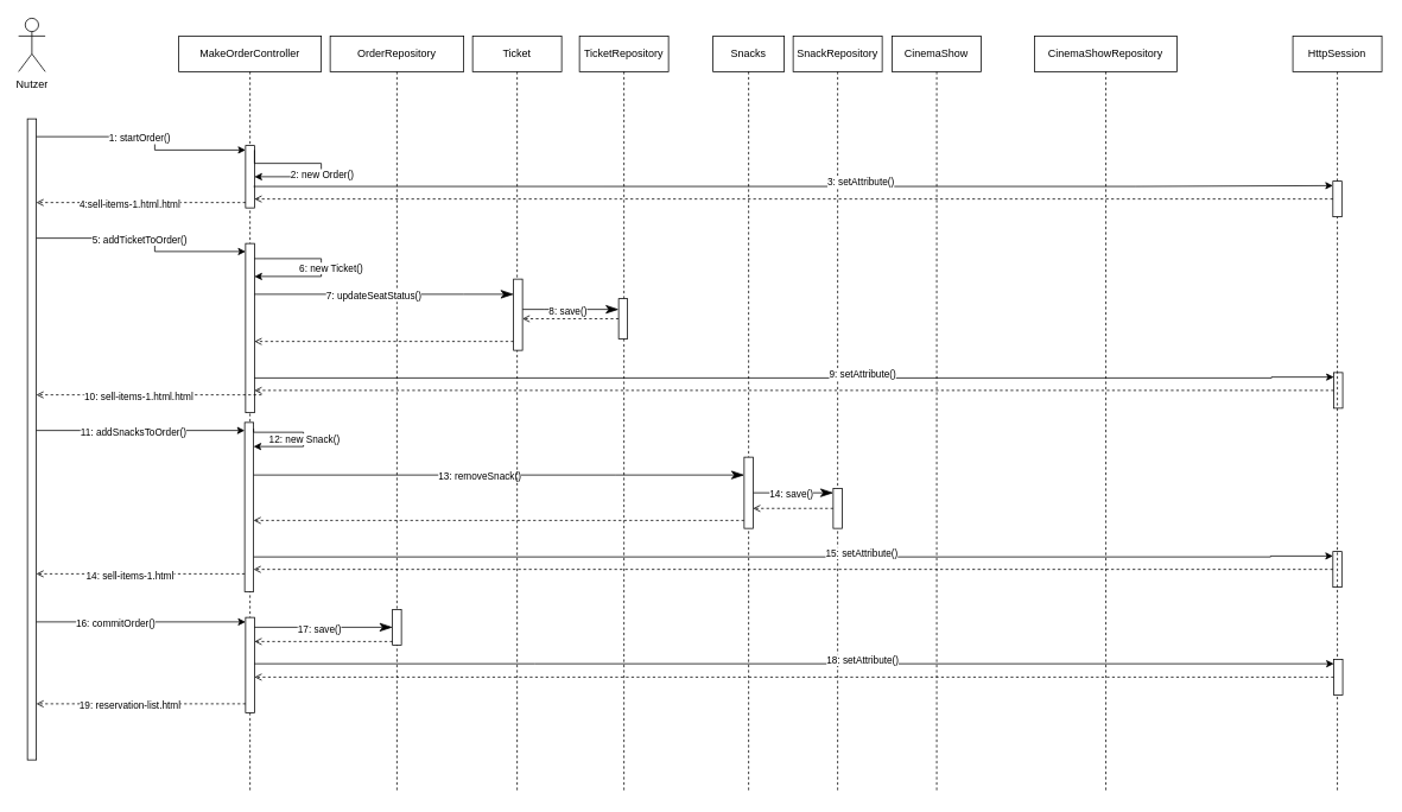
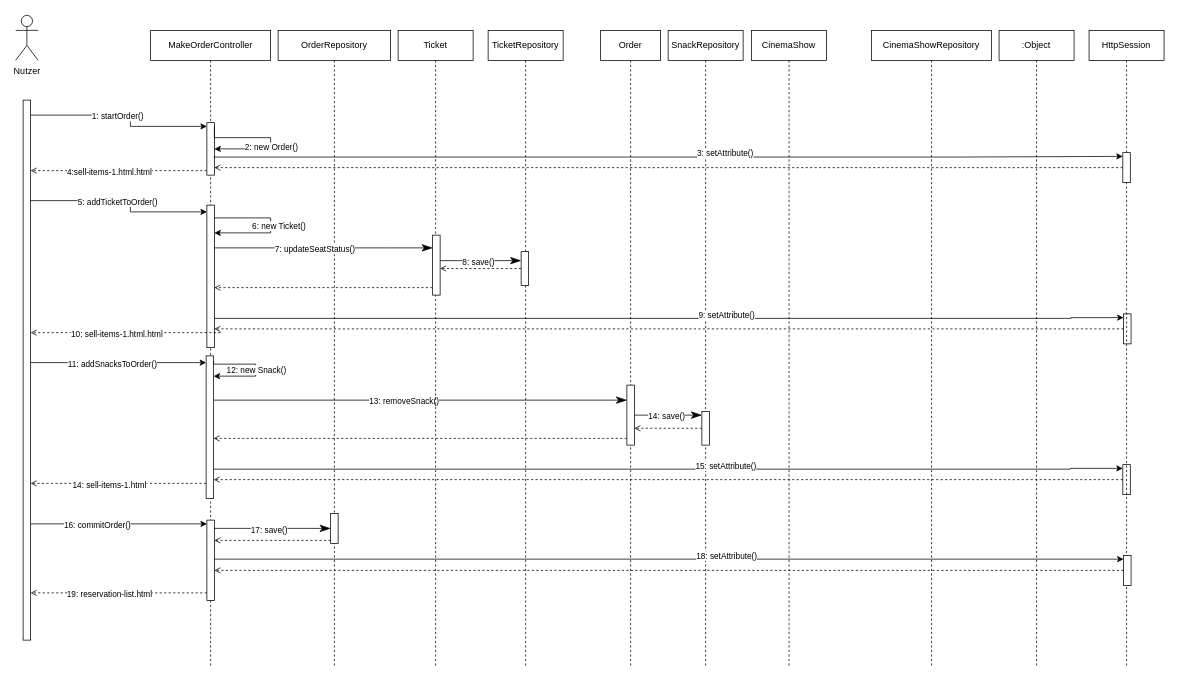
- <mxCell id="60" value="Snacks" style="shape=umlLifeline;perimeter=lifelinePerimeter;whiteSpace=wrap;html=1;container=1;dropTarget=0;collapsible=0;recursiveResize=0;outlineConnect=0;portConstraint=eastwest;newEdgeStyle={&quot;curved&quot;:0,&quot;rounded&quot;:0};" parent="1" vertex="1"><mxGeometry x="800" y="40" width="80" height="850" as="geometry" /></mxCell>
+ <mxCell id="60" value="Order" style="shape=umlLifeline;perimeter=lifelinePerimeter;whiteSpace=wrap;html=1;container=1;dropTarget=0;collapsible=0;recursiveResize=0;outlineConnect=0;portConstraint=eastwest;newEdgeStyle={&quot;curved&quot;:0,&quot;rounded&quot;:0};" parent="1" vertex="1"><mxGeometry x="800" y="40" width="80" height="850" as="geometry" /></mxCell>
+ <mxCell id="59" value=":Object" style="shape=umlLifeline;perimeter=lifelinePerimeter;whiteSpace=wrap;html=1;container=1;collapsible=0;recursiveResize=0;outlineConnect=0;" parent="1" vertex="1"><mxGeometry x="1331.25" y="40" width="100" height="850" as="geometry" /></mxCell>
